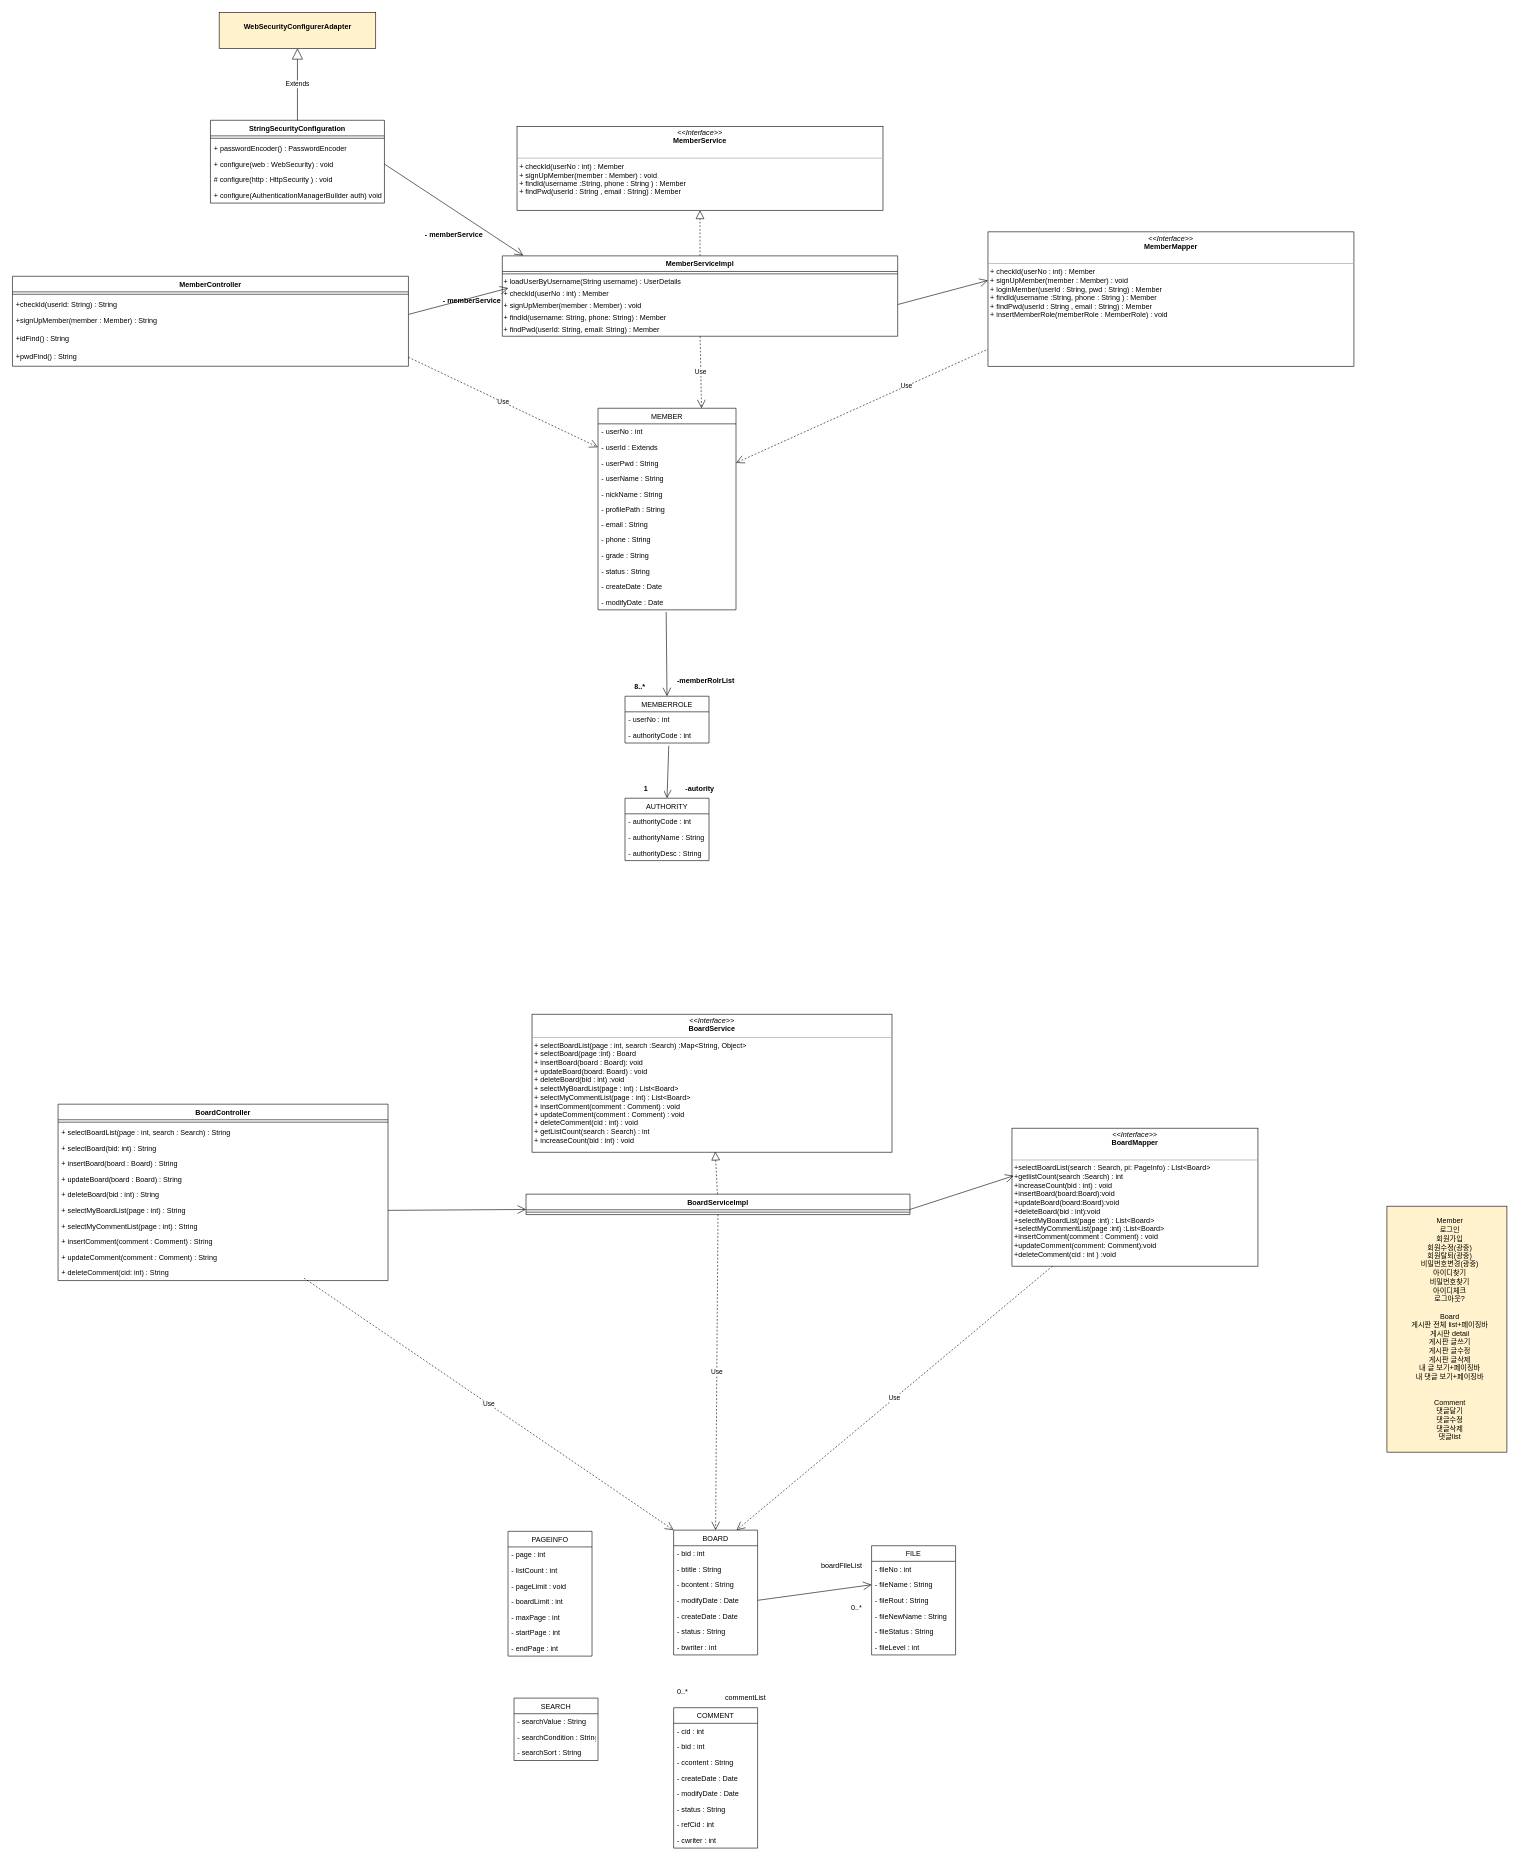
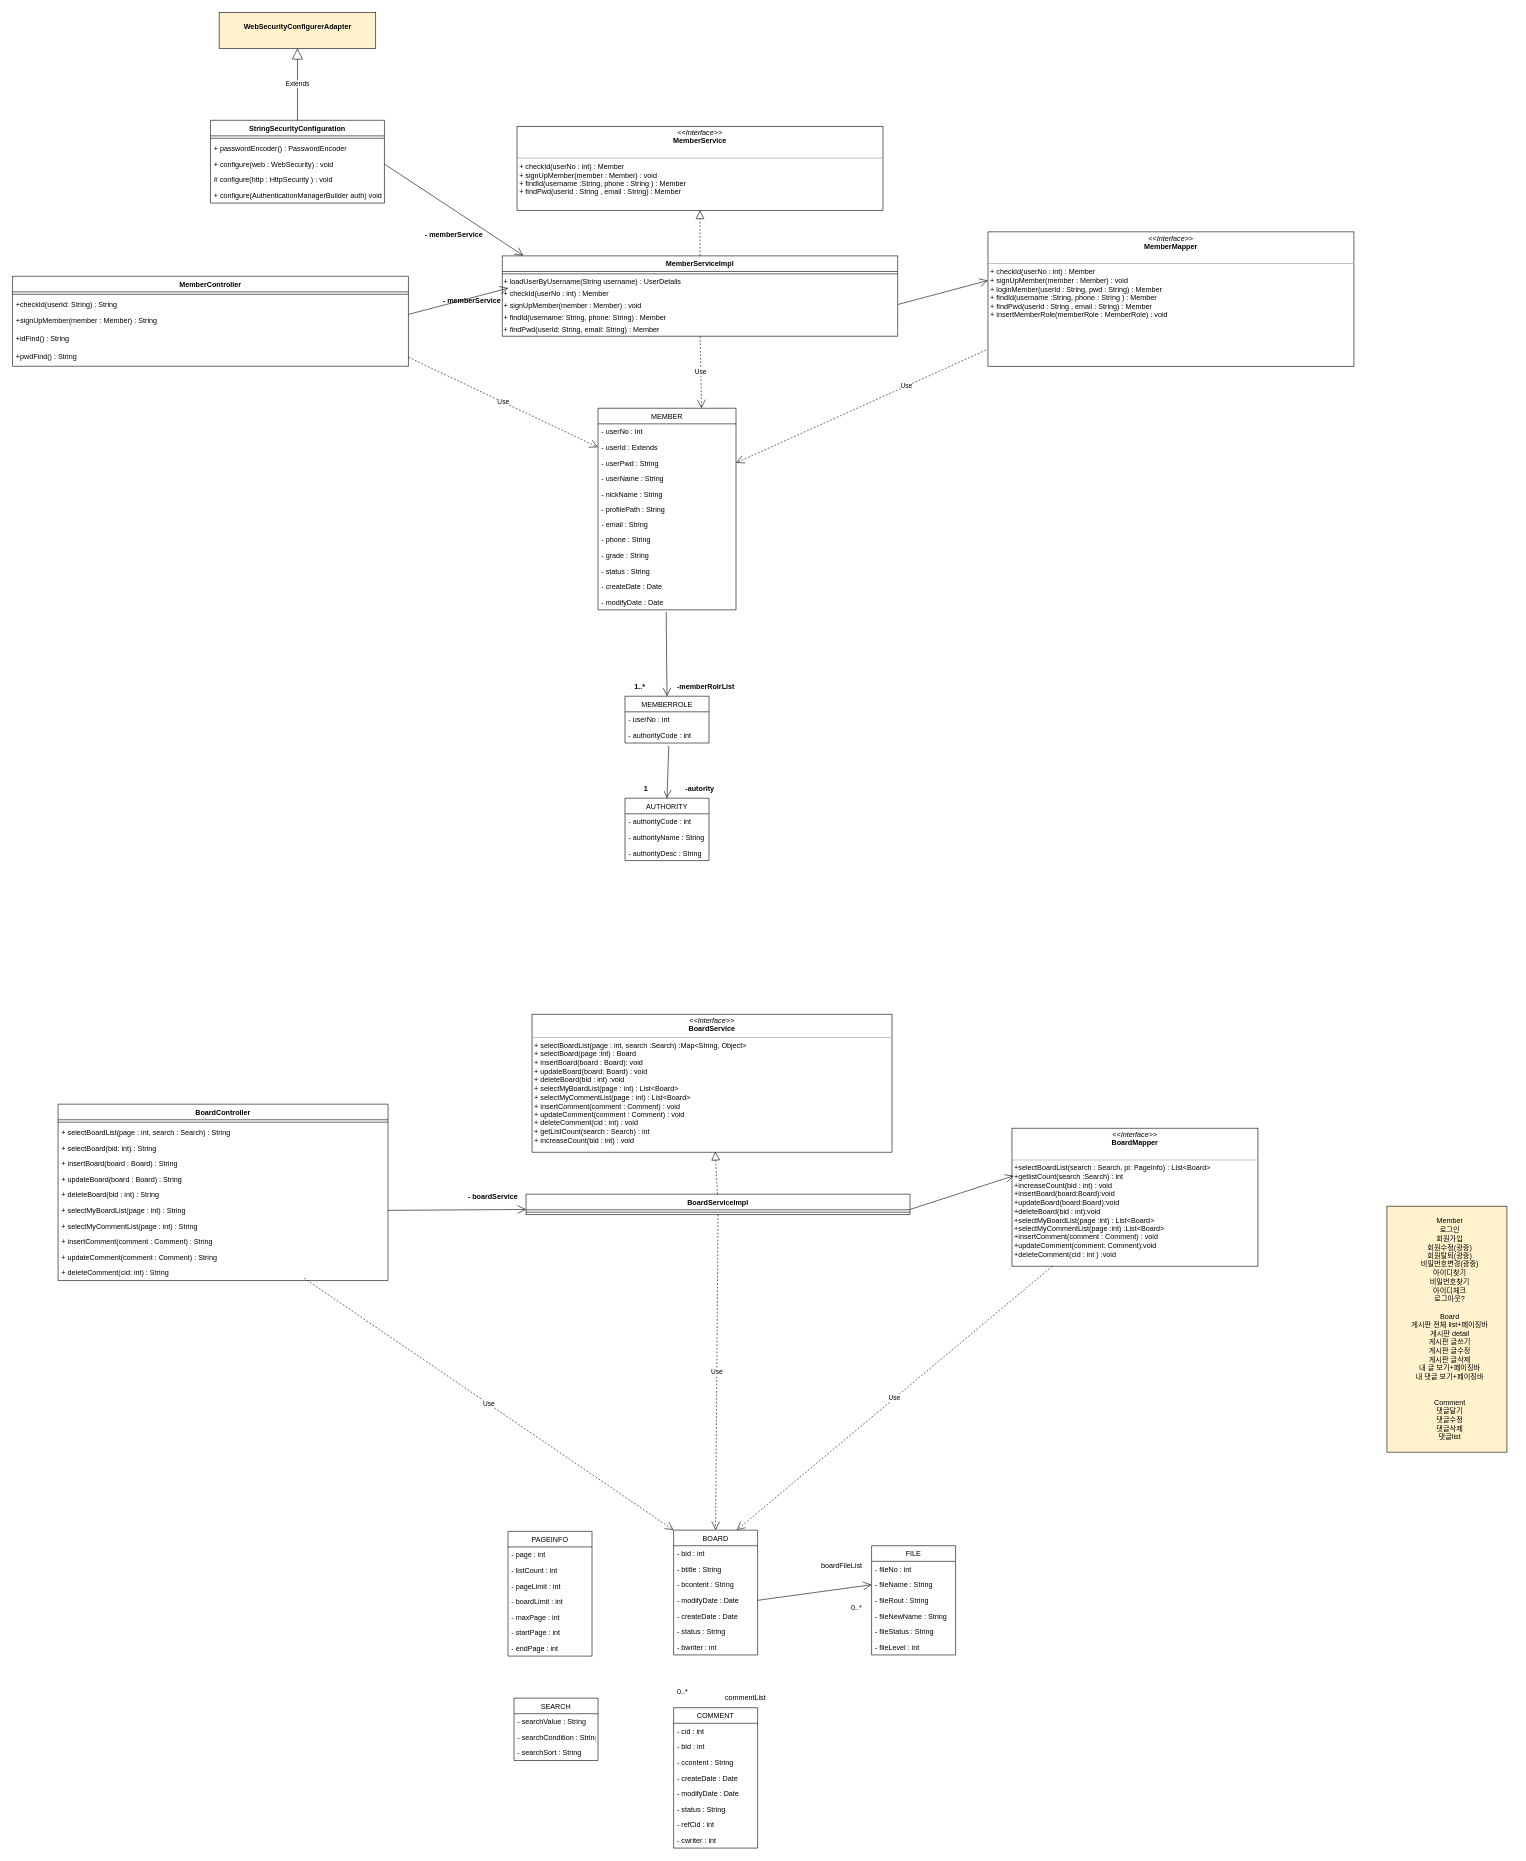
- <mxCell id="72" value="-memberRolrList" style="text;align=center;fontStyle=1;verticalAlign=middle;spacingLeft=3;spacingRight=3;strokeColor=none;rotatable=0;points=[[0,0.5],[1,0.5]];portConstraint=eastwest;fillColor=#FFFFFF;" parent="1" vertex="1"><mxGeometry x="1136" y="1120" width="80" height="26" as="geometry" /></mxCell>
+ <mxCell id="72" value="-memberRolrList" style="text;align=center;fontStyle=1;verticalAlign=middle;spacingLeft=3;spacingRight=3;strokeColor=none;rotatable=0;points=[[0,0.5],[1,0.5]];portConstraint=eastwest;fillColor=#FFFFFF;" parent="1" vertex="1"><mxGeometry x="1136" y="1130" width="80" height="26" as="geometry" /></mxCell>
- <mxCell id="73" value="8..*" style="text;align=center;fontStyle=1;verticalAlign=middle;spacingLeft=3;spacingRight=3;strokeColor=none;rotatable=0;points=[[0,0.5],[1,0.5]];portConstraint=eastwest;fillColor=#FFFFFF;" parent="1" vertex="1"><mxGeometry x="1036" y="1130" width="60" height="26" as="geometry" /></mxCell>
+ <mxCell id="73" value="1..*" style="text;align=center;fontStyle=1;verticalAlign=middle;spacingLeft=3;spacingRight=3;strokeColor=none;rotatable=0;points=[[0,0.5],[1,0.5]];portConstraint=eastwest;fillColor=#FFFFFF;" parent="1" vertex="1"><mxGeometry x="1036" y="1130" width="60" height="26" as="geometry" /></mxCell>
+ <mxCell id="117" value="- boardService" style="text;align=center;fontStyle=1;verticalAlign=middle;spacingLeft=3;spacingRight=3;strokeColor=none;rotatable=0;points=[[0,0.5],[1,0.5]];portConstraint=eastwest;fillColor=#FFFFFF;" vertex="1" parent="1"><mxGeometry x="781" y="1980" width="80" height="26" as="geometry" /></mxCell>
- <mxCell id="107" value="- pageLimit : void" style="text;strokeColor=none;fillColor=none;align=left;verticalAlign=top;spacingLeft=4;spacingRight=4;overflow=hidden;rotatable=0;points=[[0,0.5],[1,0.5]];portConstraint=eastwest;" vertex="1" parent="104"><mxGeometry y="78" width="140" height="26" as="geometry" /></mxCell>
+ <mxCell id="107" value="- pageLimit : int" style="text;strokeColor=none;fillColor=none;align=left;verticalAlign=top;spacingLeft=4;spacingRight=4;overflow=hidden;rotatable=0;points=[[0,0.5],[1,0.5]];portConstraint=eastwest;" vertex="1" parent="104"><mxGeometry y="78" width="140" height="26" as="geometry" /></mxCell>
